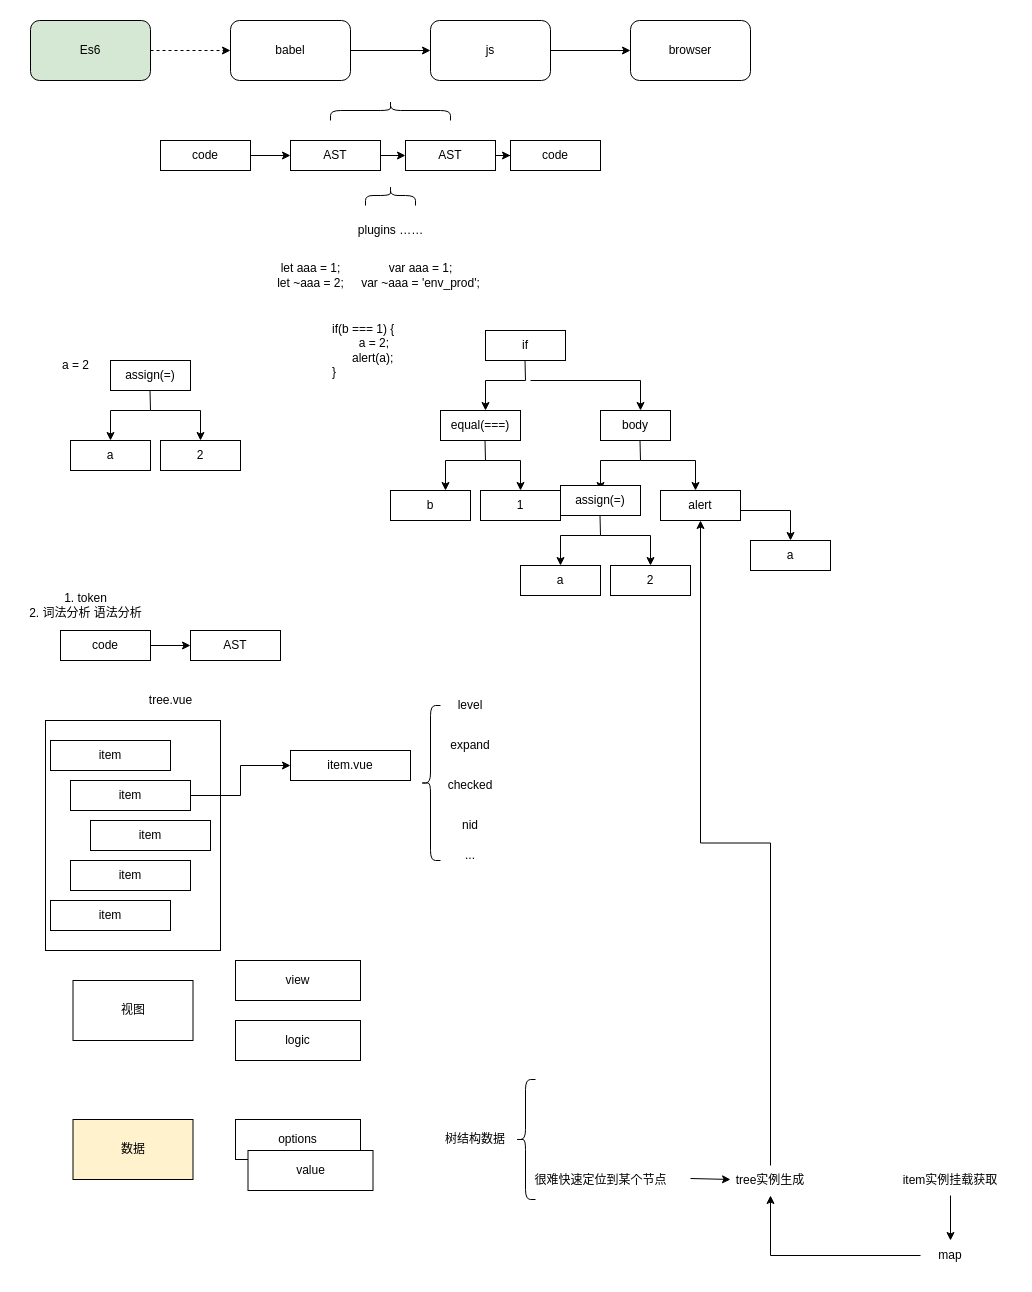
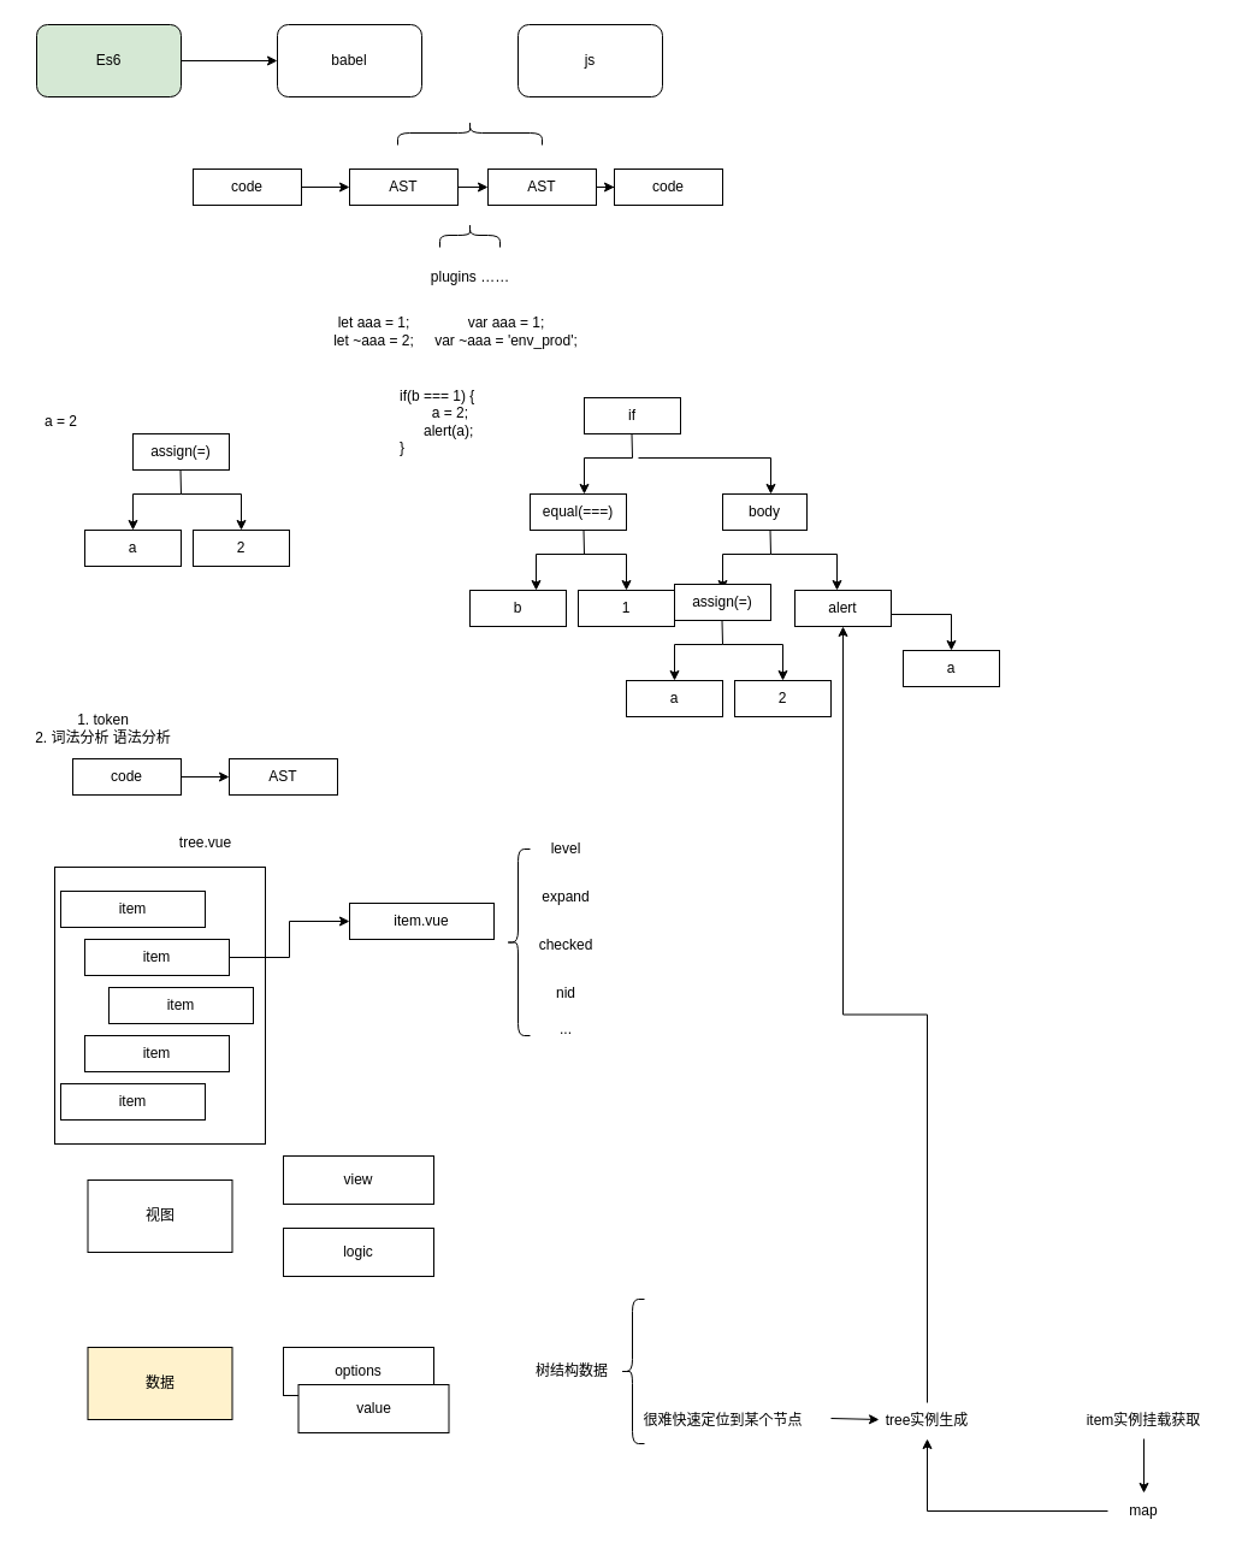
- <mxCell id="2" value="" style="edgeStyle=orthogonalEdgeStyle;rounded=0;orthogonalLoop=1;jettySize=auto;html=1;dashed=1;" edge="1" parent="1" source="3" target="5"><mxGeometry relative="1" as="geometry" /></mxCell>
+ <mxCell id="2" value="" style="edgeStyle=orthogonalEdgeStyle;rounded=0;orthogonalLoop=1;jettySize=auto;html=1;" edge="1" parent="1" source="3" target="5"><mxGeometry relative="1" as="geometry" /></mxCell>
- <mxCell id="4" value="" style="edgeStyle=orthogonalEdgeStyle;rounded=0;orthogonalLoop=1;jettySize=auto;html=1;" edge="1" parent="1" source="5" target="7"><mxGeometry relative="1" as="geometry" /></mxCell>
- <mxCell id="6" value="" style="edgeStyle=orthogonalEdgeStyle;rounded=0;orthogonalLoop=1;jettySize=auto;html=1;" edge="1" parent="1" source="7" target="8"><mxGeometry relative="1" as="geometry" /></mxCell>
- <mxCell id="8" value="browser" style="rounded=1;whiteSpace=wrap;html=1;" vertex="1" parent="1"><mxGeometry x="630" y="20" width="120" height="60" as="geometry" /></mxCell>
- <mxCell id="21" value="a = 2" style="text;html=1;align=center;verticalAlign=middle;resizable=0;points=[];autosize=1;strokeColor=none;fillColor=none;" vertex="1" parent="1"><mxGeometry x="55" y="355" width="40" height="20" as="geometry" /></mxCell>
+ <mxCell id="21" value="a = 2" style="text;html=1;align=center;verticalAlign=middle;resizable=0;points=[];autosize=1;strokeColor=none;fillColor=none;" vertex="1" parent="1"><mxGeometry x="30" y="340" width="40" height="20" as="geometry" /></mxCell>
